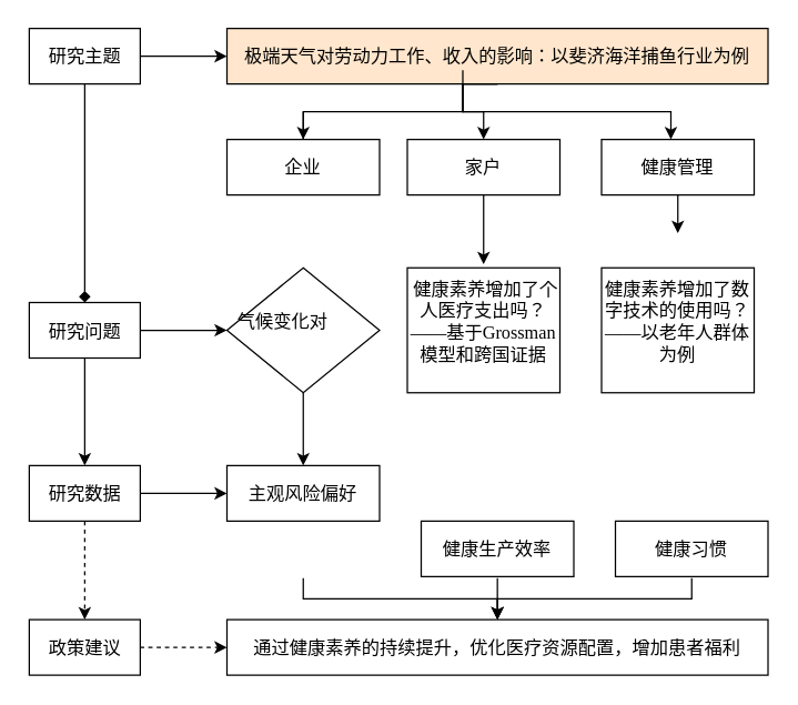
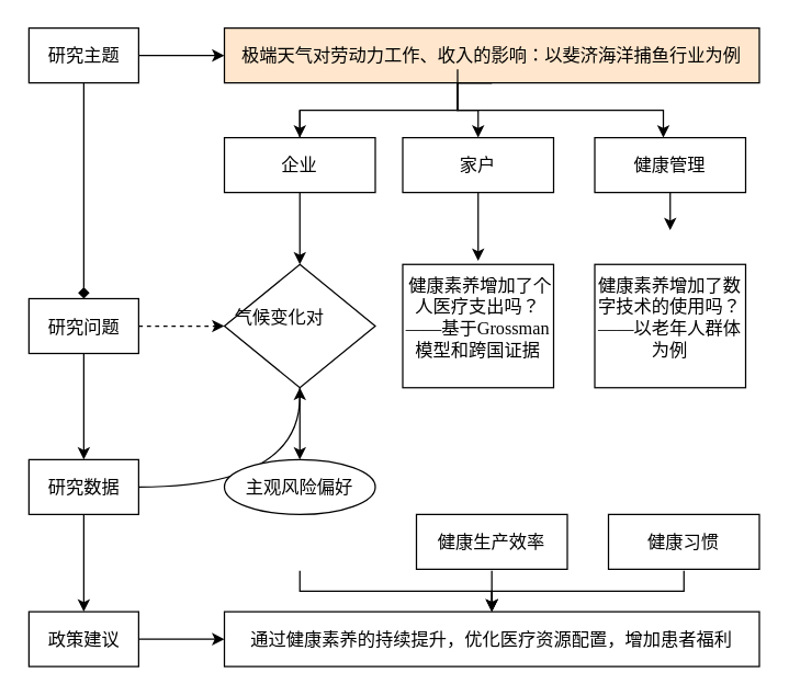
+ <mxCell id="6" value="" style="edgeStyle=orthogonalEdgeStyle;rounded=0;orthogonalLoop=1;jettySize=auto;html=1;" edge="1" parent="1" source="7" target="11"><mxGeometry relative="1" as="geometry" /></mxCell>
- <mxCell id="21" value="" style="edgeStyle=orthogonalEdgeStyle;rounded=0;orthogonalLoop=1;jettySize=auto;html=1;fontFamily=宋体;fontSize=13;" parent="1" source="22" target="11" edge="1"><mxGeometry relative="1" as="geometry" /></mxCell>
+ <mxCell id="21" value="" style="edgeStyle=orthogonalEdgeStyle;rounded=0;orthogonalLoop=1;jettySize=auto;html=1;fontFamily=宋体;fontSize=13;dashed=1;" parent="1" source="22" target="11" edge="1"><mxGeometry relative="1" as="geometry" /></mxCell>
- <mxCell id="24" value="" style="edgeStyle=orthogonalEdgeStyle;curved=1;rounded=0;orthogonalLoop=1;jettySize=auto;html=1;fontFamily=宋体;fontSize=13;" parent="1" source="25" target="33" edge="1"><mxGeometry relative="1" as="geometry" /></mxCell>
+ <mxCell id="24" value="" style="edgeStyle=orthogonalEdgeStyle;curved=1;rounded=0;orthogonalLoop=1;jettySize=auto;html=1;fontFamily=宋体;fontSize=13;" parent="1" source="25" target="11" edge="1"><mxGeometry relative="1" as="geometry" /></mxCell>
- <mxCell id="33" value="主观风险偏好" style="rounded=0;whiteSpace=wrap;html=1;fontFamily=宋体;fontSize=13;" parent="1" vertex="1"><mxGeometry x="163" y="335" width="110" height="40" as="geometry" /></mxCell>
+ <mxCell id="33" value="主观风险偏好" style="ellipse;whiteSpace=wrap;html=1;fontFamily=宋体;fontSize=13;" parent="1" vertex="1"><mxGeometry x="163" y="335" width="110" height="40" as="geometry" /></mxCell>
- <mxCell id="23" value="" style="edgeStyle=orthogonalEdgeStyle;rounded=0;orthogonalLoop=1;jettySize=auto;html=1;fontFamily=宋体;fontSize=13;dashed=1;" parent="1" source="25" target="27" edge="1"><mxGeometry relative="1" as="geometry" /></mxCell>
+ <mxCell id="23" value="" style="edgeStyle=orthogonalEdgeStyle;rounded=0;orthogonalLoop=1;jettySize=auto;html=1;fontFamily=宋体;fontSize=13;" parent="1" source="25" target="27" edge="1"><mxGeometry relative="1" as="geometry" /></mxCell>
- <mxCell id="26" value="" style="edgeStyle=orthogonalEdgeStyle;curved=1;rounded=0;orthogonalLoop=1;jettySize=auto;html=1;fontFamily=宋体;fontSize=13;dashed=1;" parent="1" source="27" target="34" edge="1"><mxGeometry relative="1" as="geometry" /></mxCell>
+ <mxCell id="26" value="" style="edgeStyle=orthogonalEdgeStyle;curved=1;rounded=0;orthogonalLoop=1;jettySize=auto;html=1;fontFamily=宋体;fontSize=13;" parent="1" source="27" target="34" edge="1"><mxGeometry relative="1" as="geometry" /></mxCell>
